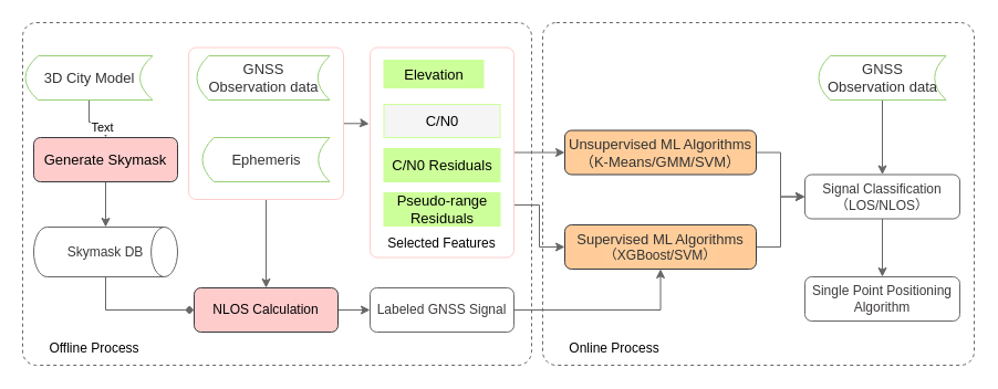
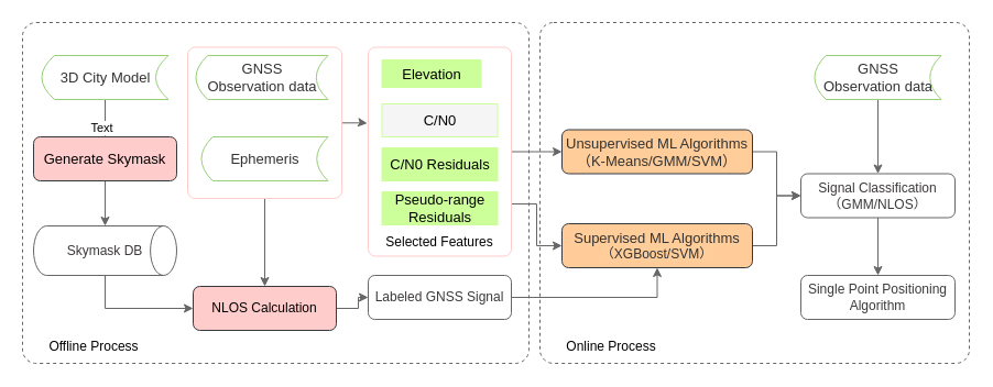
- <mxCell id="14" value="&lt;span style=&quot;color: rgb(50 , 50 , 50) ; font-size: 13px ; background-color: rgba(255 , 255 , 255 , 0.01)&quot;&gt;3D City Model&lt;/span&gt;" style="shape=dataStorage;whiteSpace=wrap;html=1;strokeColor=#97D077;" parent="1" vertex="1"><mxGeometry x="22.5" y="50" width="115" height="40" as="geometry" /></mxCell>
+ <mxCell id="14" value="&lt;span style=&quot;color: rgb(50 , 50 , 50) ; font-size: 13px ; background-color: rgba(255 , 255 , 255 , 0.01)&quot;&gt;3D City Model&lt;/span&gt;" style="shape=dataStorage;whiteSpace=wrap;html=1;strokeColor=#97D077;" parent="1" vertex="1"><mxGeometry x="37.5" y="50" width="115" height="40" as="geometry" /></mxCell>
- <mxCell id="24" value="&lt;span style=&quot;font-size: inherit; background-color: rgba(255, 255, 255, 0.01);&quot;&gt;Signal Classification（LOS/NLOS&lt;/span&gt;&lt;span style=&quot;font-size: inherit; background-color: rgba(255, 255, 255, 0.01);&quot;&gt;）&lt;/span&gt;" style="rounded=1;whiteSpace=wrap;html=1;strokeColor=#666666;fontColor=#3c3939;" parent="1" vertex="1"><mxGeometry x="727" y="157.5" width="140" height="40" as="geometry" /></mxCell>
+ <mxCell id="24" value="&lt;span style=&quot;font-size: inherit; background-color: rgba(255, 255, 255, 0.01);&quot;&gt;Signal Classification（GMM/NLOS&lt;/span&gt;&lt;span style=&quot;font-size: inherit; background-color: rgba(255, 255, 255, 0.01);&quot;&gt;）&lt;/span&gt;" style="rounded=1;whiteSpace=wrap;html=1;strokeColor=#666666;fontColor=#3c3939;" parent="1" vertex="1"><mxGeometry x="727" y="157.5" width="140" height="40" as="geometry" /></mxCell>
- <mxCell id="31" style="edgeStyle=orthogonalEdgeStyle;rounded=0;orthogonalLoop=1;jettySize=auto;html=1;exitX=0.5;exitY=1;exitDx=0;exitDy=0;exitPerimeter=0;entryX=0;entryY=0.5;entryDx=0;entryDy=0;strokeColor=#666666;endArrow=diamond;" edge="1" parent="1" source="32" target="34"><mxGeometry relative="1" as="geometry" /></mxCell>
+ <mxCell id="31" style="edgeStyle=orthogonalEdgeStyle;rounded=0;orthogonalLoop=1;jettySize=auto;html=1;exitX=0.5;exitY=1;exitDx=0;exitDy=0;exitPerimeter=0;entryX=0;entryY=0.5;entryDx=0;entryDy=0;strokeColor=#666666;" edge="1" parent="1" source="32" target="34"><mxGeometry relative="1" as="geometry" /></mxCell>
- <mxCell id="20" value="Labeled GNSS Signal" style="rounded=1;whiteSpace=wrap;html=1;strokeColor=#666666;fontColor=#3c3939;" parent="1" vertex="1"><mxGeometry x="334" y="260" width="130" height="40" as="geometry" /></mxCell>
+ <mxCell id="20" value="Labeled GNSS Signal" style="rounded=1;whiteSpace=wrap;html=1;strokeColor=#666666;fontColor=#3c3939;" parent="1" vertex="1"><mxGeometry x="334" y="250" width="130" height="40" as="geometry" /></mxCell>
